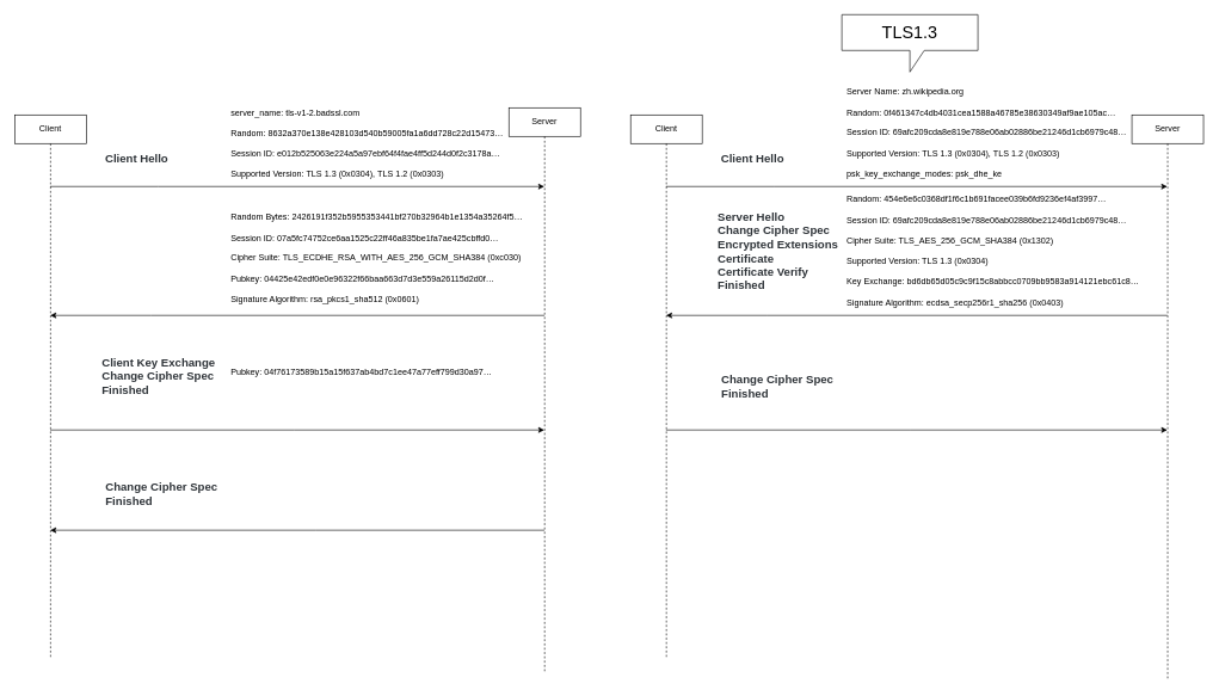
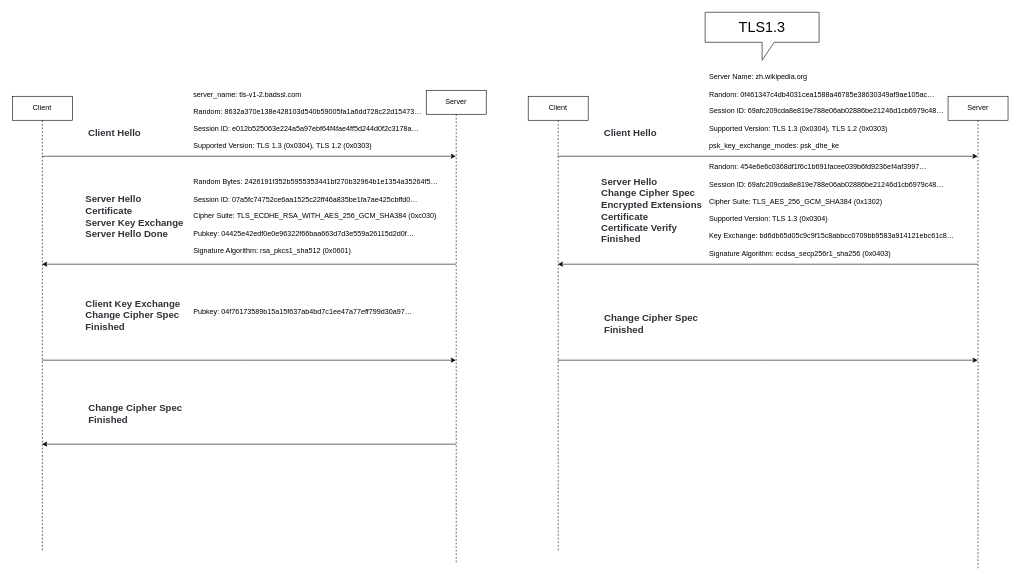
+ <mxCell id="9" value="&lt;strong style=&quot;box-sizing: border-box ; color: rgb(46 , 51 , 56) ; font-family: &amp;#34;inter&amp;#34; , , &amp;#34;blinkmacsystemfont&amp;#34; , &amp;#34;segoe ui&amp;#34; , &amp;#34;roboto&amp;#34; , &amp;#34;helvetica&amp;#34; , &amp;#34;arial&amp;#34; , sans-serif , &amp;#34;apple color emoji&amp;#34; , &amp;#34;segoe ui emoji&amp;#34; , &amp;#34;segoe ui symbol&amp;#34; , &amp;#34;microsoft yahei light&amp;#34; , sans-serif ; font-size: 16px ; background-color: rgb(255 , 255 , 255)&quot;&gt;Server Hello&lt;br&gt;Certificate&lt;br&gt;Server Key Exchange&lt;br&gt;&lt;div&gt;&lt;strong style=&quot;box-sizing: border-box&quot;&gt;Server Hello Done&lt;/strong&gt;&lt;/div&gt;&lt;/strong&gt;" style="text;html=1;align=left;verticalAlign=middle;resizable=0;points=[];autosize=1;" parent="1" vertex="1"><mxGeometry x="140" y="330" width="180" height="60" as="geometry" /></mxCell>
